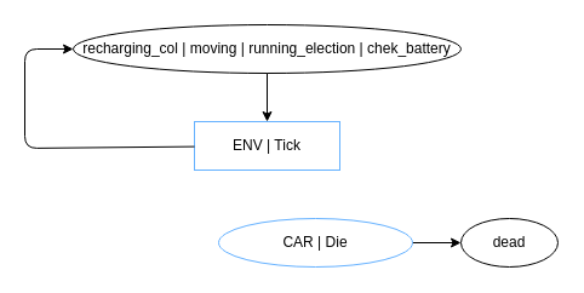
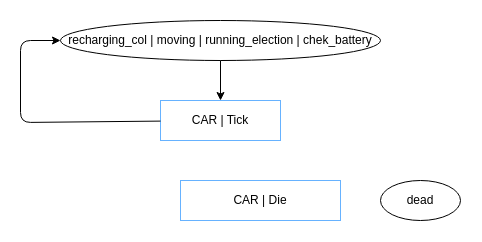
- <mxCell id="2" value="ENV | Tick" style="rounded=0;whiteSpace=wrap;html=1;strokeColor=#66B2FF;fillColor=none;" vertex="1" parent="1"><mxGeometry x="160" y="100" width="120" height="40" as="geometry" /></mxCell>
+ <mxCell id="2" value="CAR | Tick" style="rounded=0;whiteSpace=wrap;html=1;strokeColor=#66B2FF;fillColor=none;" vertex="1" parent="1"><mxGeometry x="160" y="100" width="120" height="40" as="geometry" /></mxCell>
- <mxCell id="8" value="CAR | Die" style="ellipse;whiteSpace=wrap;html=1;fillColor=none;strokeColor=#66B2FF;" vertex="1" parent="1"><mxGeometry x="180" y="180" width="160" height="40" as="geometry" /></mxCell>
+ <mxCell id="8" value="CAR | Die" style="rounded=0;whiteSpace=wrap;html=1;fillColor=none;strokeColor=#66B2FF;" vertex="1" parent="1"><mxGeometry x="180" y="180" width="160" height="40" as="geometry" /></mxCell>
- <mxCell id="7" value="" style="endArrow=classic;html=1;" edge="1" parent="1" source="8" target="6"><mxGeometry width="50" height="50" relative="1" as="geometry"><mxPoint x="-97" y="237.5" as="sourcePoint" /><mxPoint x="-47" y="187.5" as="targetPoint" /></mxGeometry></mxCell>
